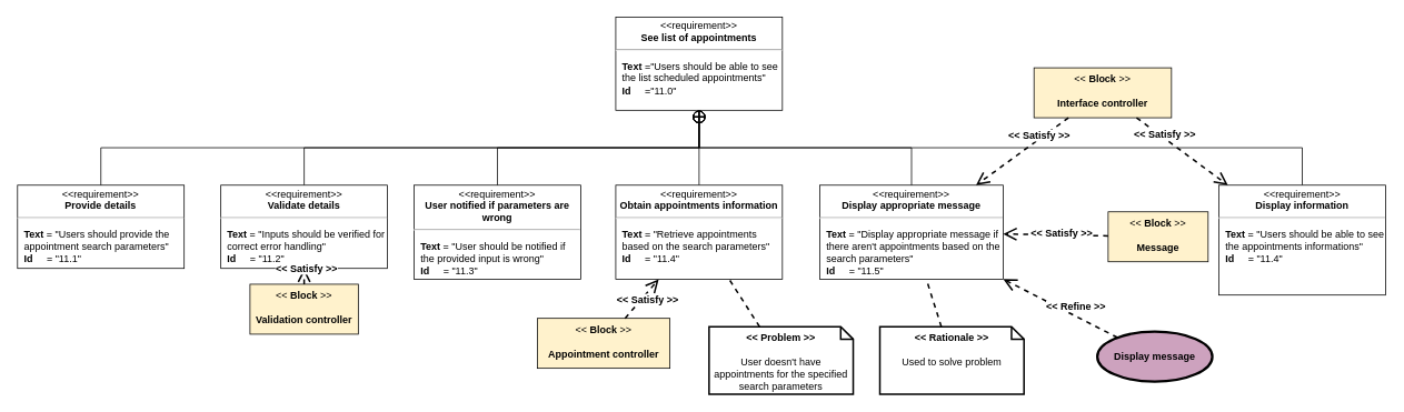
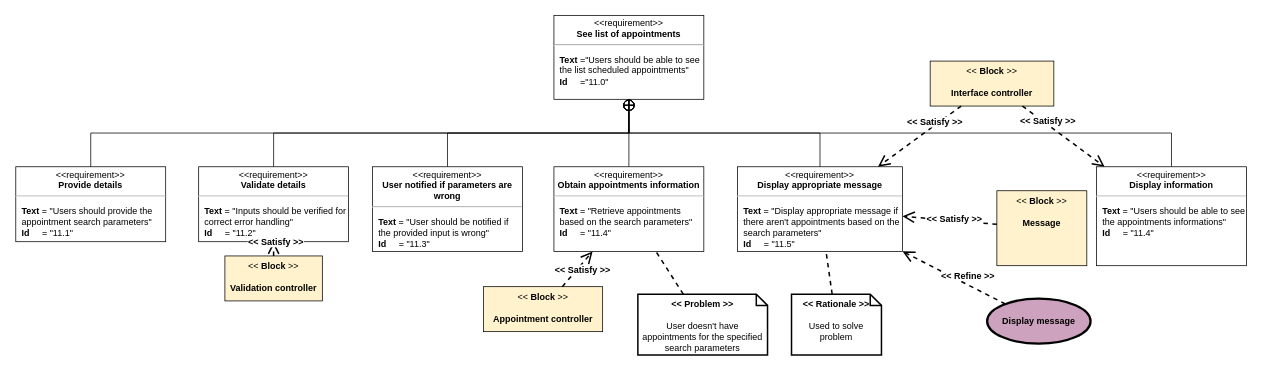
- <mxCell id="27" value="&amp;lt;&amp;lt; &lt;b&gt;Block &lt;/b&gt;&amp;gt;&amp;gt;&lt;div&gt;&lt;br&gt;&lt;b&gt;Message&lt;/b&gt;&lt;/div&gt;" style="shape=rect;html=1;whiteSpace=wrap;align=center;verticalAlign=top;fillColor=#FFF2CC;" vertex="1" parent="1"><mxGeometry x="1329" y="254" width="120" height="60" as="geometry" /></mxCell>
+ <mxCell id="27" value="&amp;lt;&amp;lt; &lt;b&gt;Block &lt;/b&gt;&amp;gt;&amp;gt;&lt;div&gt;&lt;br&gt;&lt;b&gt;Message&lt;/b&gt;&lt;/div&gt;" style="shape=rect;html=1;whiteSpace=wrap;align=center;verticalAlign=top;fillColor=#FFF2CC;" vertex="1" parent="1"><mxGeometry x="1329" y="254" width="120" height="100" as="geometry" /></mxCell>
- <mxCell id="18" value="&lt;span style=&quot;background-color: initial;&quot;&gt;&lt;b&gt;&amp;lt;&amp;lt; Rationale &amp;gt;&amp;gt;&lt;/b&gt;&lt;/span&gt;&lt;div&gt;&lt;div style=&quot;font-weight: bold; text-align: left;&quot;&gt;&lt;br&gt;&lt;/div&gt;&lt;div style=&quot;&quot;&gt;Used to solve problem&lt;/div&gt;&lt;/div&gt;" style="shape=note;size=15;align=center;spacingLeft=0;html=1;whiteSpace=wrap;verticalAlign=top;strokeWidth=2;" vertex="1" parent="1"><mxGeometry x="1055" y="392" width="173" height="81" as="geometry" /></mxCell>
+ <mxCell id="18" value="&lt;span style=&quot;background-color: initial;&quot;&gt;&lt;b&gt;&amp;lt;&amp;lt; Rationale &amp;gt;&amp;gt;&lt;/b&gt;&lt;/span&gt;&lt;div&gt;&lt;div style=&quot;font-weight: bold; text-align: left;&quot;&gt;&lt;br&gt;&lt;/div&gt;&lt;div style=&quot;&quot;&gt;Used to solve problem&lt;/div&gt;&lt;/div&gt;" style="shape=note;size=15;align=center;spacingLeft=0;html=1;whiteSpace=wrap;verticalAlign=top;strokeWidth=2;" vertex="1" parent="1"><mxGeometry x="1055" y="392" width="120" height="81" as="geometry" /></mxCell>
